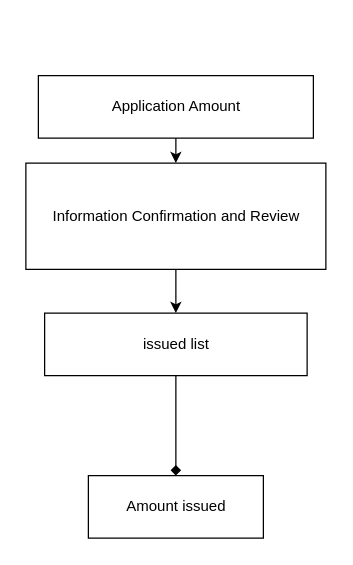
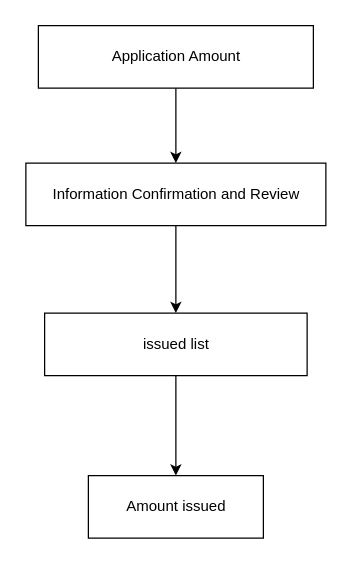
- <mxCell id="3" value="Application Amount" style="html=1;" vertex="1" parent="1"><mxGeometry x="30" y="60" width="220" height="50" as="geometry" /></mxCell>
+ <mxCell id="3" value="Application Amount" style="html=1;" vertex="1" parent="1"><mxGeometry x="30" y="20" width="220" height="50" as="geometry" /></mxCell>
- <mxCell id="5" value="Information Confirmation and Review" style="html=1;" vertex="1" parent="1"><mxGeometry x="20" y="130" width="240" height="85" as="geometry" /></mxCell>
+ <mxCell id="5" value="Information Confirmation and Review" style="html=1;" vertex="1" parent="1"><mxGeometry x="20" y="130" width="240" height="50" as="geometry" /></mxCell>
- <mxCell id="6" style="edgeStyle=none;html=1;exitX=0.5;exitY=1;exitDx=0;exitDy=0;entryX=0.5;entryY=0;entryDx=0;entryDy=0;endArrow=diamond;" edge="1" parent="1" source="7" target="8"><mxGeometry relative="1" as="geometry" /></mxCell>
+ <mxCell id="6" style="edgeStyle=none;html=1;exitX=0.5;exitY=1;exitDx=0;exitDy=0;entryX=0.5;entryY=0;entryDx=0;entryDy=0;" edge="1" parent="1" source="7" target="8"><mxGeometry relative="1" as="geometry" /></mxCell>
